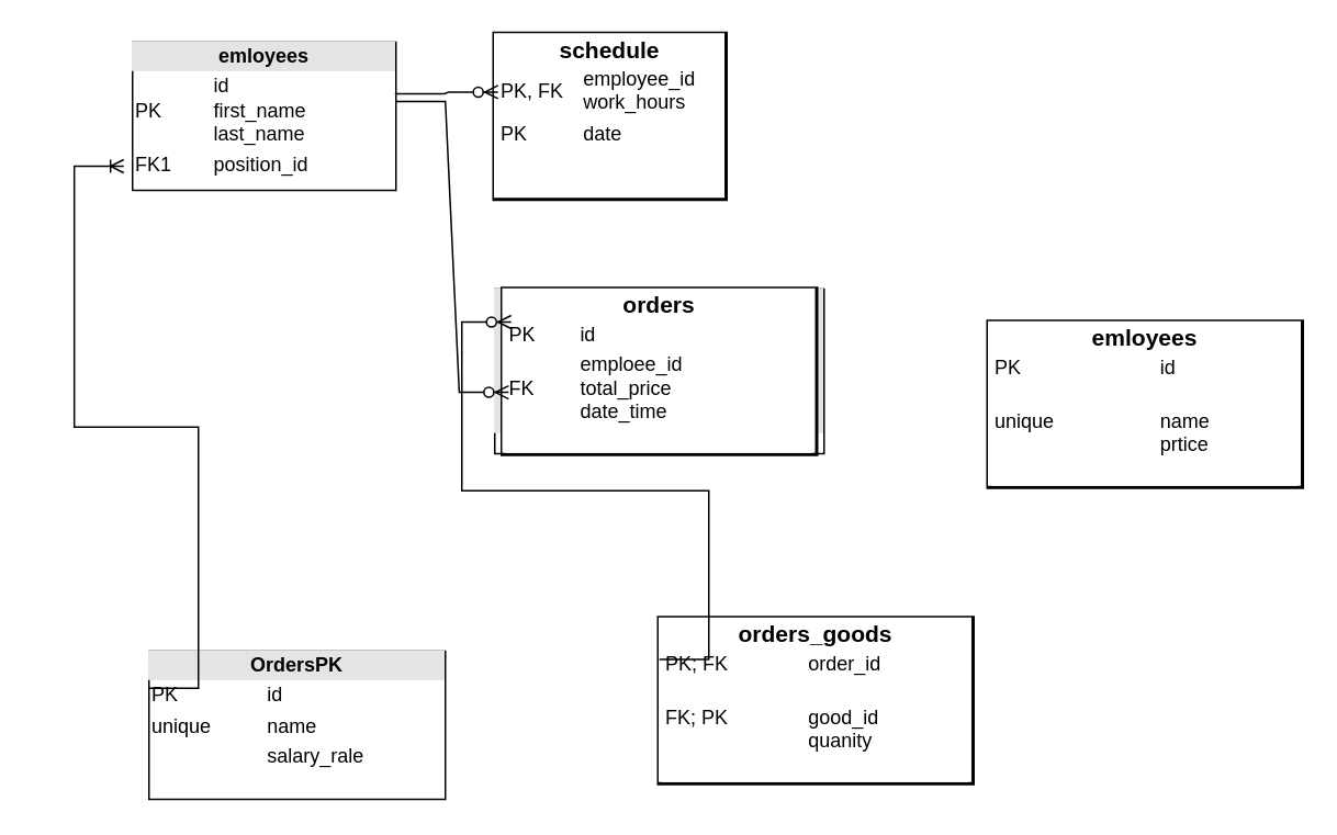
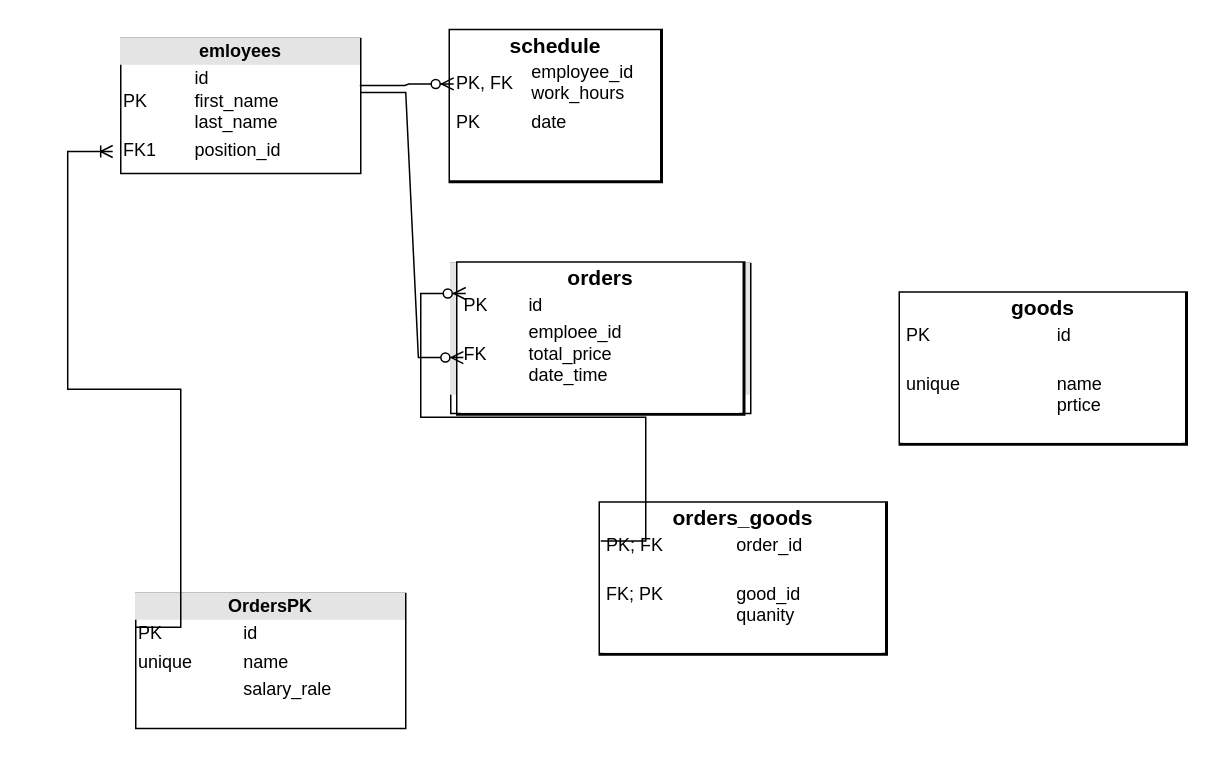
- <mxCell id="7" value="&lt;div style=&quot;box-sizing: border-box; width: 100%; background-image: initial; background-position: initial; background-size: initial; background-repeat: initial; background-attachment: initial; background-origin: initial; background-clip: initial; padding: 2px;&quot;&gt;&lt;div style=&quot;text-align: center;&quot;&gt;&lt;span style=&quot;font-size: 14px;&quot;&gt;&lt;b&gt;emloyees&lt;/b&gt;&lt;/span&gt;&lt;table style=&quot;background-color: light-dark(#ffffff, var(--ge-dark-color, #121212)); color: light-dark(rgb(0, 0, 0), rgb(255, 255, 255)); font-size: 1em; text-align: left; width: 100%;&quot; cellspacing=&quot;0&quot; cellpadding=&quot;2&quot;&gt;&lt;tbody&gt;&lt;tr&gt;&lt;td&gt;PK&lt;/td&gt;&lt;td&gt;id&lt;br&gt;&lt;/td&gt;&lt;/tr&gt;&lt;tr&gt;&lt;td&gt;unique&lt;/td&gt;&lt;td&gt;&lt;br&gt;name&lt;br&gt;prtice&lt;/td&gt;&lt;/tr&gt;&lt;tr&gt;&lt;td&gt;&lt;/td&gt;&lt;td&gt;&lt;br&gt;&lt;/td&gt;&lt;/tr&gt;&lt;/tbody&gt;&lt;/table&gt;&lt;/div&gt;&lt;/div&gt;" style="verticalAlign=top;align=left;overflow=fill;html=1;whiteSpace=wrap;labelBackgroundColor=default;strokeWidth=3;" vertex="1" parent="1"><mxGeometry x="600" y="195" width="190" height="100" as="geometry" /></mxCell>
+ <mxCell id="7" value="&lt;div style=&quot;box-sizing: border-box; width: 100%; background-image: initial; background-position: initial; background-size: initial; background-repeat: initial; background-attachment: initial; background-origin: initial; background-clip: initial; padding: 2px;&quot;&gt;&lt;div style=&quot;text-align: center;&quot;&gt;&lt;span style=&quot;font-size: 14px;&quot;&gt;&lt;b&gt;goods&lt;/b&gt;&lt;/span&gt;&lt;table style=&quot;background-color: light-dark(#ffffff, var(--ge-dark-color, #121212)); color: light-dark(rgb(0, 0, 0), rgb(255, 255, 255)); font-size: 1em; text-align: left; width: 100%;&quot; cellspacing=&quot;0&quot; cellpadding=&quot;2&quot;&gt;&lt;tbody&gt;&lt;tr&gt;&lt;td&gt;PK&lt;/td&gt;&lt;td&gt;id&lt;br&gt;&lt;/td&gt;&lt;/tr&gt;&lt;tr&gt;&lt;td&gt;unique&lt;/td&gt;&lt;td&gt;&lt;br&gt;name&lt;br&gt;prtice&lt;/td&gt;&lt;/tr&gt;&lt;tr&gt;&lt;td&gt;&lt;/td&gt;&lt;td&gt;&lt;br&gt;&lt;/td&gt;&lt;/tr&gt;&lt;/tbody&gt;&lt;/table&gt;&lt;/div&gt;&lt;/div&gt;" style="verticalAlign=top;align=left;overflow=fill;html=1;whiteSpace=wrap;labelBackgroundColor=default;strokeWidth=3;" vertex="1" parent="1"><mxGeometry x="600" y="195" width="190" height="100" as="geometry" /></mxCell>
- <mxCell id="8" value="&lt;div style=&quot;box-sizing: border-box; width: 100%; background-image: initial; background-position: initial; background-size: initial; background-repeat: initial; background-attachment: initial; background-origin: initial; background-clip: initial; padding: 2px;&quot;&gt;&lt;div style=&quot;text-align: center;&quot;&gt;&lt;span style=&quot;font-size: 14px;&quot;&gt;&lt;b&gt;orders_goods&lt;/b&gt;&lt;/span&gt;&lt;table style=&quot;background-color: light-dark(#ffffff, var(--ge-dark-color, #121212)); color: light-dark(rgb(0, 0, 0), rgb(255, 255, 255)); font-size: 1em; text-align: left; width: 100%;&quot; cellspacing=&quot;0&quot; cellpadding=&quot;2&quot;&gt;&lt;tbody&gt;&lt;tr&gt;&lt;td&gt;PK; FK&lt;/td&gt;&lt;td&gt;order_id&lt;br&gt;&lt;/td&gt;&lt;/tr&gt;&lt;tr&gt;&lt;td&gt;FK; PK&lt;/td&gt;&lt;td&gt;&lt;br&gt;good_id&lt;br&gt;quanity&lt;/td&gt;&lt;/tr&gt;&lt;tr&gt;&lt;td&gt;&lt;/td&gt;&lt;td&gt;&lt;br&gt;&lt;/td&gt;&lt;/tr&gt;&lt;/tbody&gt;&lt;/table&gt;&lt;/div&gt;&lt;/div&gt;" style="verticalAlign=top;align=left;overflow=fill;html=1;whiteSpace=wrap;labelBackgroundColor=default;strokeWidth=3;" vertex="1" parent="1"><mxGeometry x="400" y="375" width="190" height="100" as="geometry" /></mxCell>
+ <mxCell id="8" value="&lt;div style=&quot;box-sizing: border-box; width: 100%; background-image: initial; background-position: initial; background-size: initial; background-repeat: initial; background-attachment: initial; background-origin: initial; background-clip: initial; padding: 2px;&quot;&gt;&lt;div style=&quot;text-align: center;&quot;&gt;&lt;span style=&quot;font-size: 14px;&quot;&gt;&lt;b&gt;orders_goods&lt;/b&gt;&lt;/span&gt;&lt;table style=&quot;background-color: light-dark(#ffffff, var(--ge-dark-color, #121212)); color: light-dark(rgb(0, 0, 0), rgb(255, 255, 255)); font-size: 1em; text-align: left; width: 100%;&quot; cellspacing=&quot;0&quot; cellpadding=&quot;2&quot;&gt;&lt;tbody&gt;&lt;tr&gt;&lt;td&gt;PK; FK&lt;/td&gt;&lt;td&gt;order_id&lt;br&gt;&lt;/td&gt;&lt;/tr&gt;&lt;tr&gt;&lt;td&gt;FK; PK&lt;/td&gt;&lt;td&gt;&lt;br&gt;good_id&lt;br&gt;quanity&lt;/td&gt;&lt;/tr&gt;&lt;tr&gt;&lt;td&gt;&lt;/td&gt;&lt;td&gt;&lt;br&gt;&lt;/td&gt;&lt;/tr&gt;&lt;/tbody&gt;&lt;/table&gt;&lt;/div&gt;&lt;/div&gt;" style="verticalAlign=top;align=left;overflow=fill;html=1;whiteSpace=wrap;labelBackgroundColor=default;strokeWidth=3;" vertex="1" parent="1"><mxGeometry x="400" y="335" width="190" height="100" as="geometry" /></mxCell>
